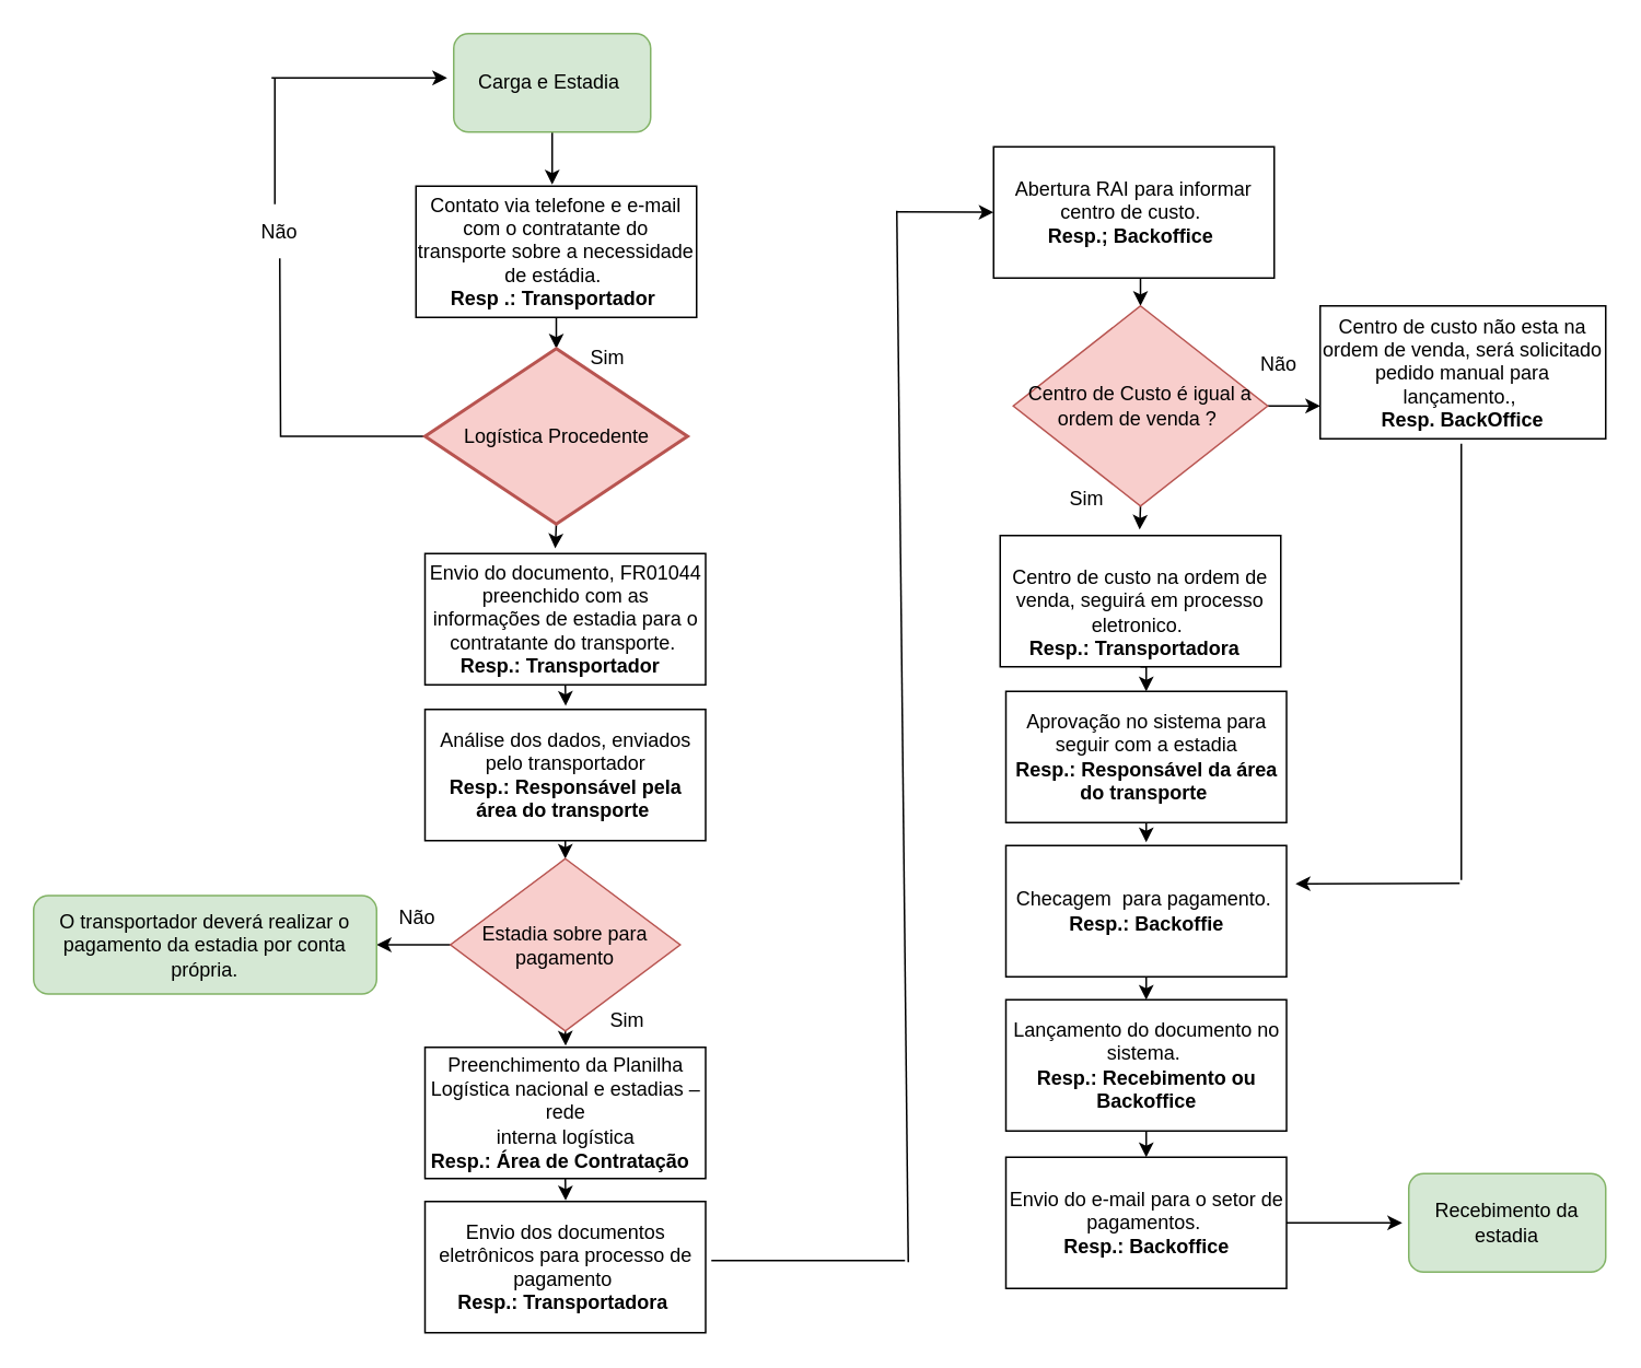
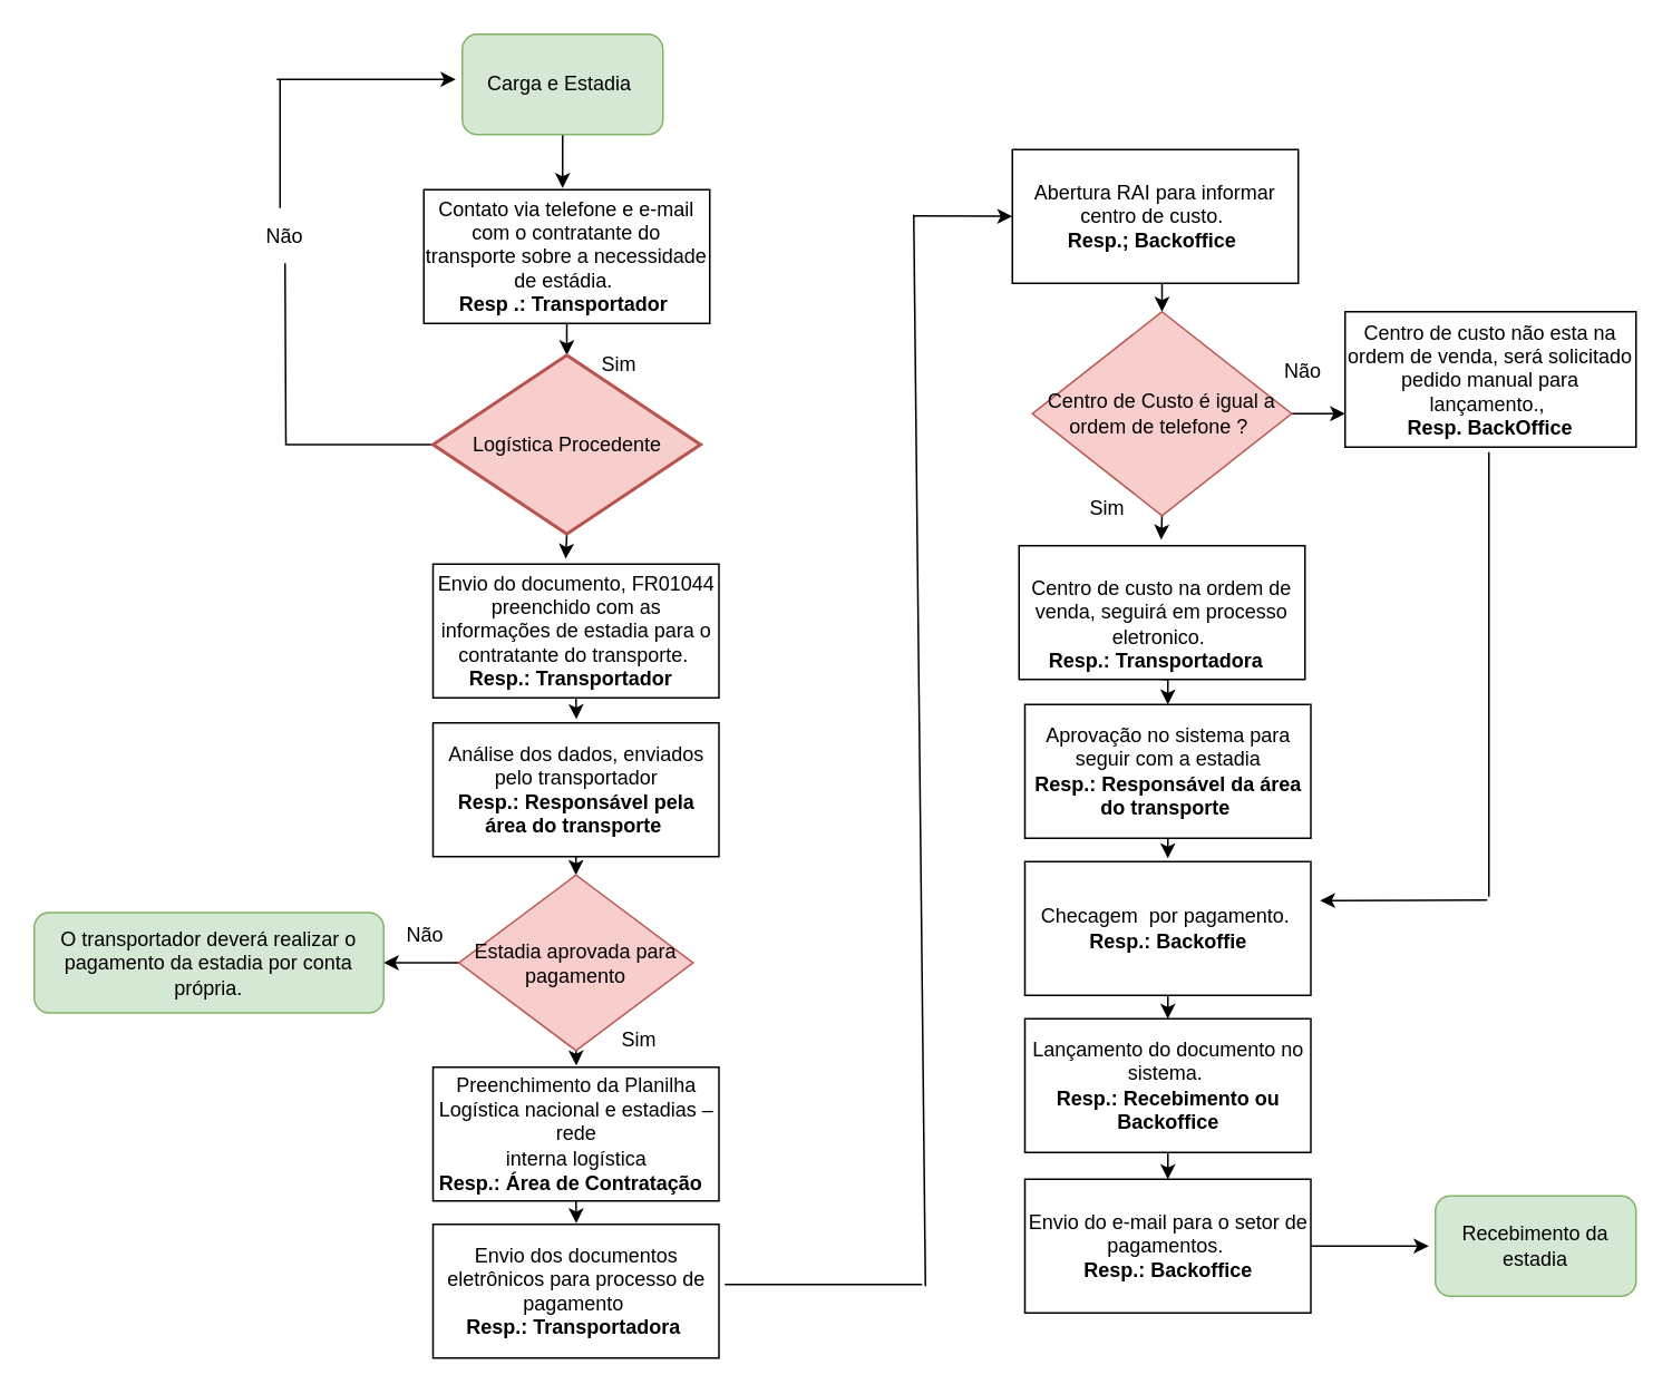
- <mxCell id="35" value="Centro de Custo é igual a ordem de venda ?&amp;nbsp;" style="rhombus;whiteSpace=wrap;html=1;fillColor=#f8cecc;strokeColor=#b85450;" parent="1" vertex="1"><mxGeometry x="617" y="186" width="155" height="122" as="geometry" /></mxCell>
+ <mxCell id="35" value="Centro de Custo é igual a ordem de telefone ?&amp;nbsp;" style="rhombus;whiteSpace=wrap;html=1;fillColor=#f8cecc;strokeColor=#b85450;" parent="1" vertex="1"><mxGeometry x="617" y="186" width="155" height="122" as="geometry" /></mxCell>
- <mxCell id="28" value="Checagem&amp;nbsp; para pagamento.&amp;nbsp;&lt;br&gt;&lt;b&gt;Resp.: Backoffie&lt;/b&gt;" style="rounded=0;whiteSpace=wrap;html=1;" parent="1" vertex="1"><mxGeometry x="612.5" y="515" width="171" height="80" as="geometry" /></mxCell>
+ <mxCell id="28" value="Checagem&amp;nbsp; por pagamento.&amp;nbsp;&lt;br&gt;&lt;b&gt;Resp.: Backoffie&lt;/b&gt;" style="rounded=0;whiteSpace=wrap;html=1;" parent="1" vertex="1"><mxGeometry x="612.5" y="515" width="171" height="80" as="geometry" /></mxCell>
- <mxCell id="19" value="Estadia sobre para pagamento" style="rhombus;whiteSpace=wrap;html=1;fillColor=#f8cecc;strokeColor=#b85450;" parent="1" vertex="1"><mxGeometry x="274" y="523" width="140" height="105" as="geometry" /></mxCell>
+ <mxCell id="19" value="Estadia aprovada para pagamento" style="rhombus;whiteSpace=wrap;html=1;fillColor=#f8cecc;strokeColor=#b85450;" parent="1" vertex="1"><mxGeometry x="274" y="523" width="140" height="105" as="geometry" /></mxCell>
